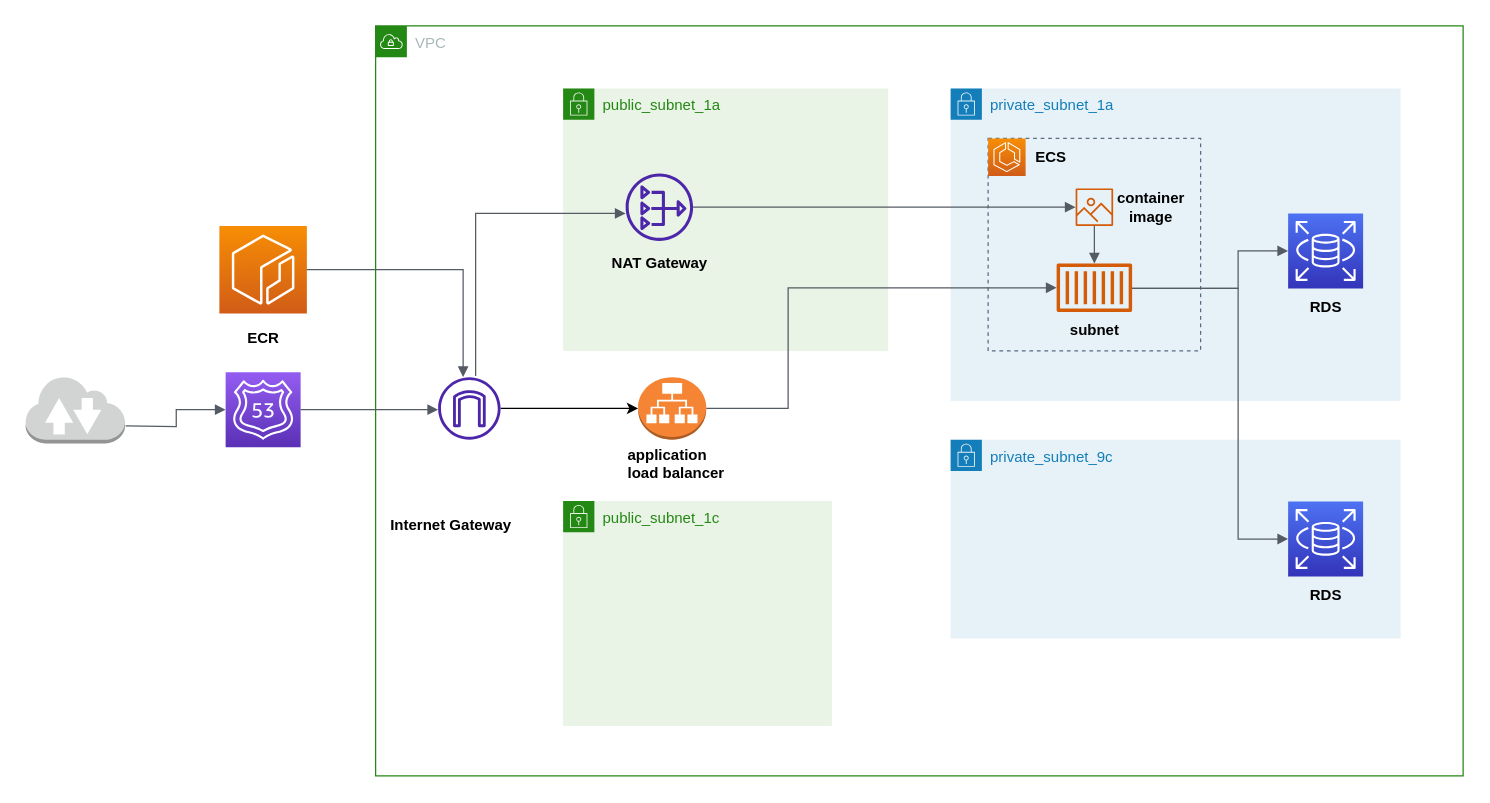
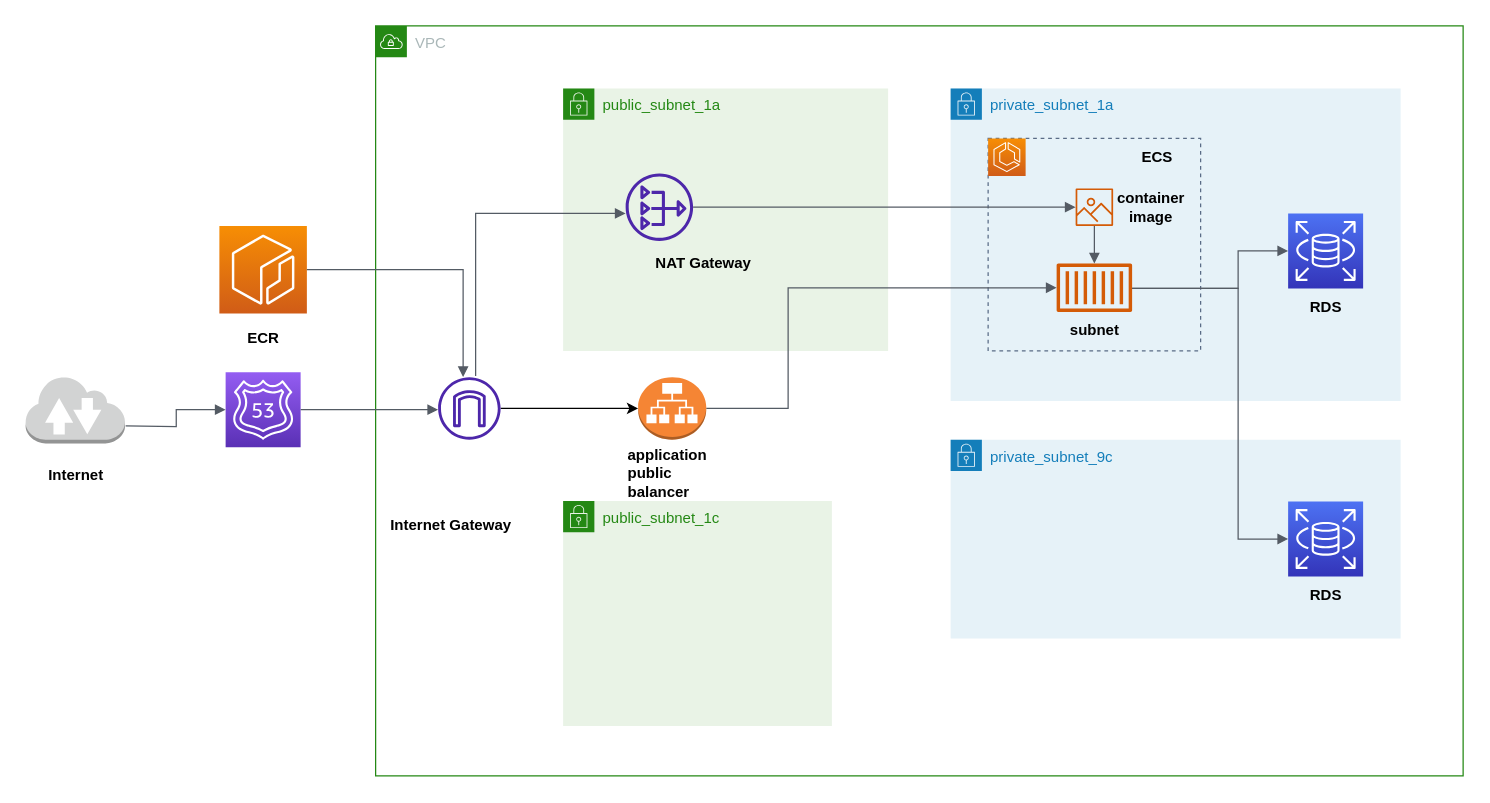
- <mxCell id="12" value="&lt;b&gt;ECS&lt;/b&gt;" style="text;html=1;align=center;verticalAlign=middle;resizable=0;points=[];autosize=1;strokeColor=none;fillColor=none;" parent="3" vertex="1"><mxGeometry x="60" y="45" width="40" height="20" as="geometry" /></mxCell>
+ <mxCell id="12" value="&lt;b&gt;ECS&lt;/b&gt;" style="text;html=1;align=center;verticalAlign=middle;resizable=0;points=[];autosize=1;strokeColor=none;fillColor=none;" parent="3" vertex="1"><mxGeometry x="145" y="45" width="40" height="20" as="geometry" /></mxCell>
- <mxCell id="17" value="&lt;b&gt;NAT Gateway&lt;/b&gt;" style="text;html=1;align=center;verticalAlign=middle;resizable=0;points=[];autosize=1;strokeColor=none;fillColor=none;" vertex="1" parent="15"><mxGeometry x="32" y="130" width="90" height="20" as="geometry" /></mxCell>
+ <mxCell id="17" value="&lt;b&gt;NAT Gateway&lt;/b&gt;" style="text;html=1;align=center;verticalAlign=middle;resizable=0;points=[];autosize=1;strokeColor=none;fillColor=none;" vertex="1" parent="15"><mxGeometry x="67" y="130" width="90" height="20" as="geometry" /></mxCell>
- <mxCell id="29" value="&lt;b&gt;application &lt;br&gt;load balancer&lt;/b&gt;" style="text;whiteSpace=wrap;html=1;" vertex="1" parent="2"><mxGeometry x="200" y="330" width="90" height="40" as="geometry" /></mxCell>
+ <mxCell id="29" value="&lt;b&gt;application &lt;br&gt;public balancer&lt;/b&gt;" style="text;whiteSpace=wrap;html=1;" vertex="1" parent="2"><mxGeometry x="200" y="330" width="90" height="40" as="geometry" /></mxCell>
+ <mxCell id="34" value="&lt;b&gt;Internet&lt;/b&gt;" style="text;html=1;align=center;verticalAlign=middle;resizable=0;points=[];autosize=1;strokeColor=none;fillColor=none;" parent="1" vertex="1"><mxGeometry x="29.75" y="370" width="60" height="20" as="geometry" /></mxCell>
